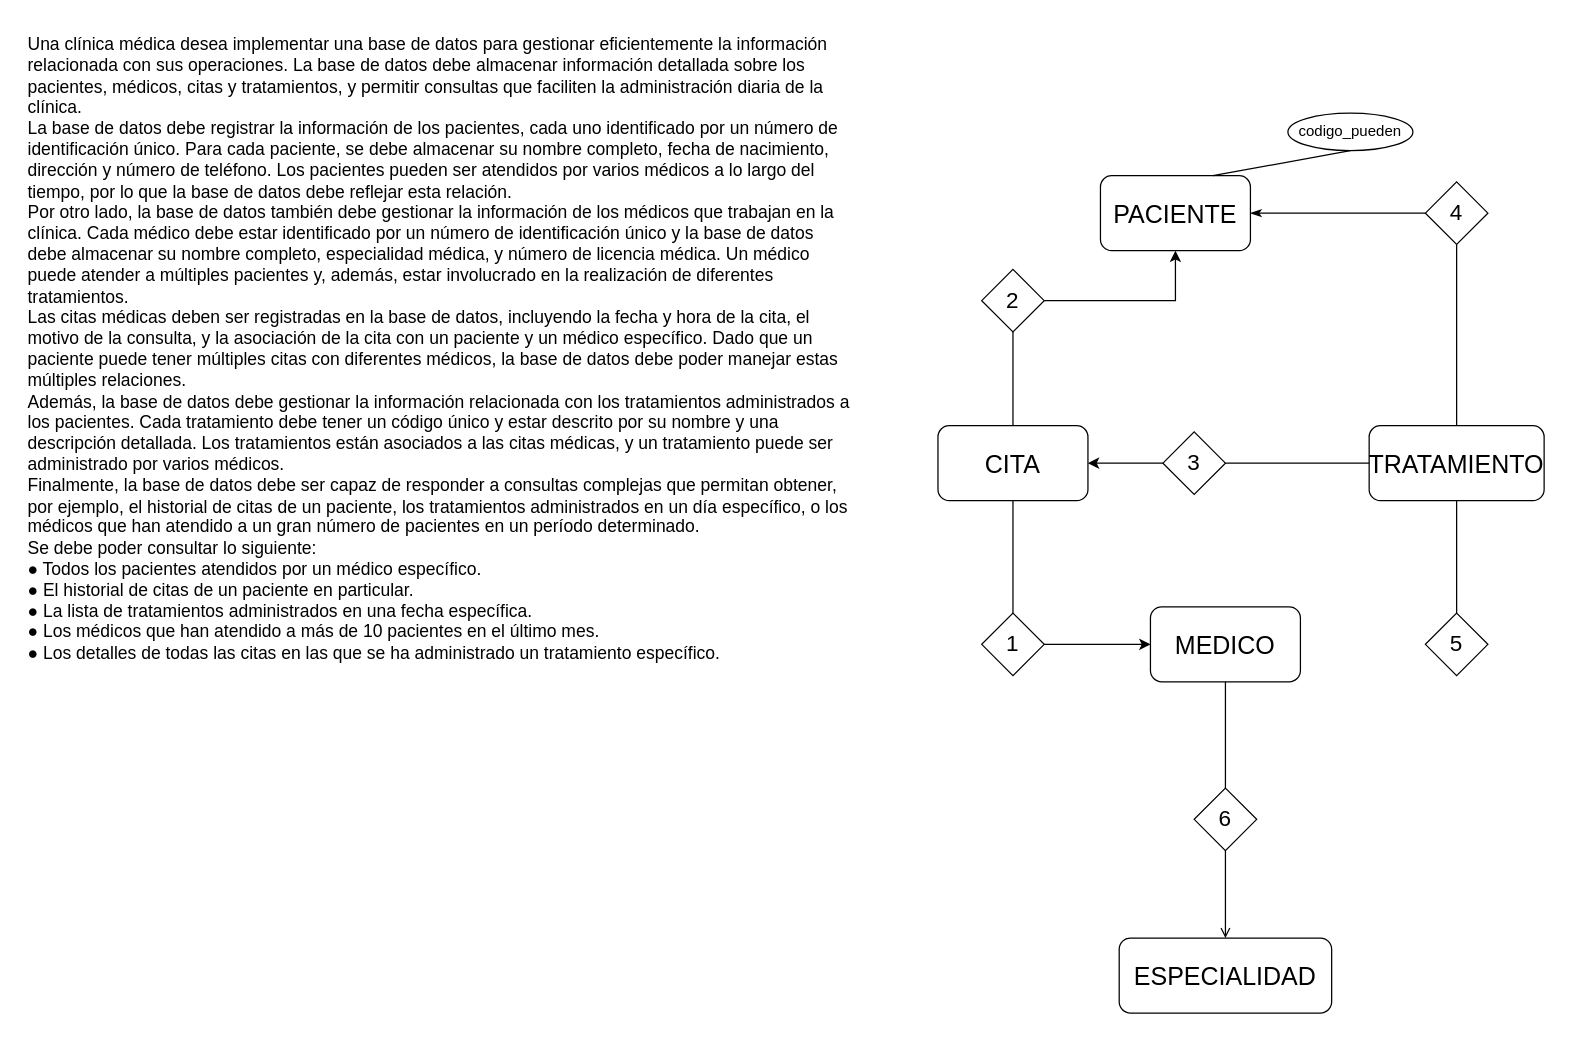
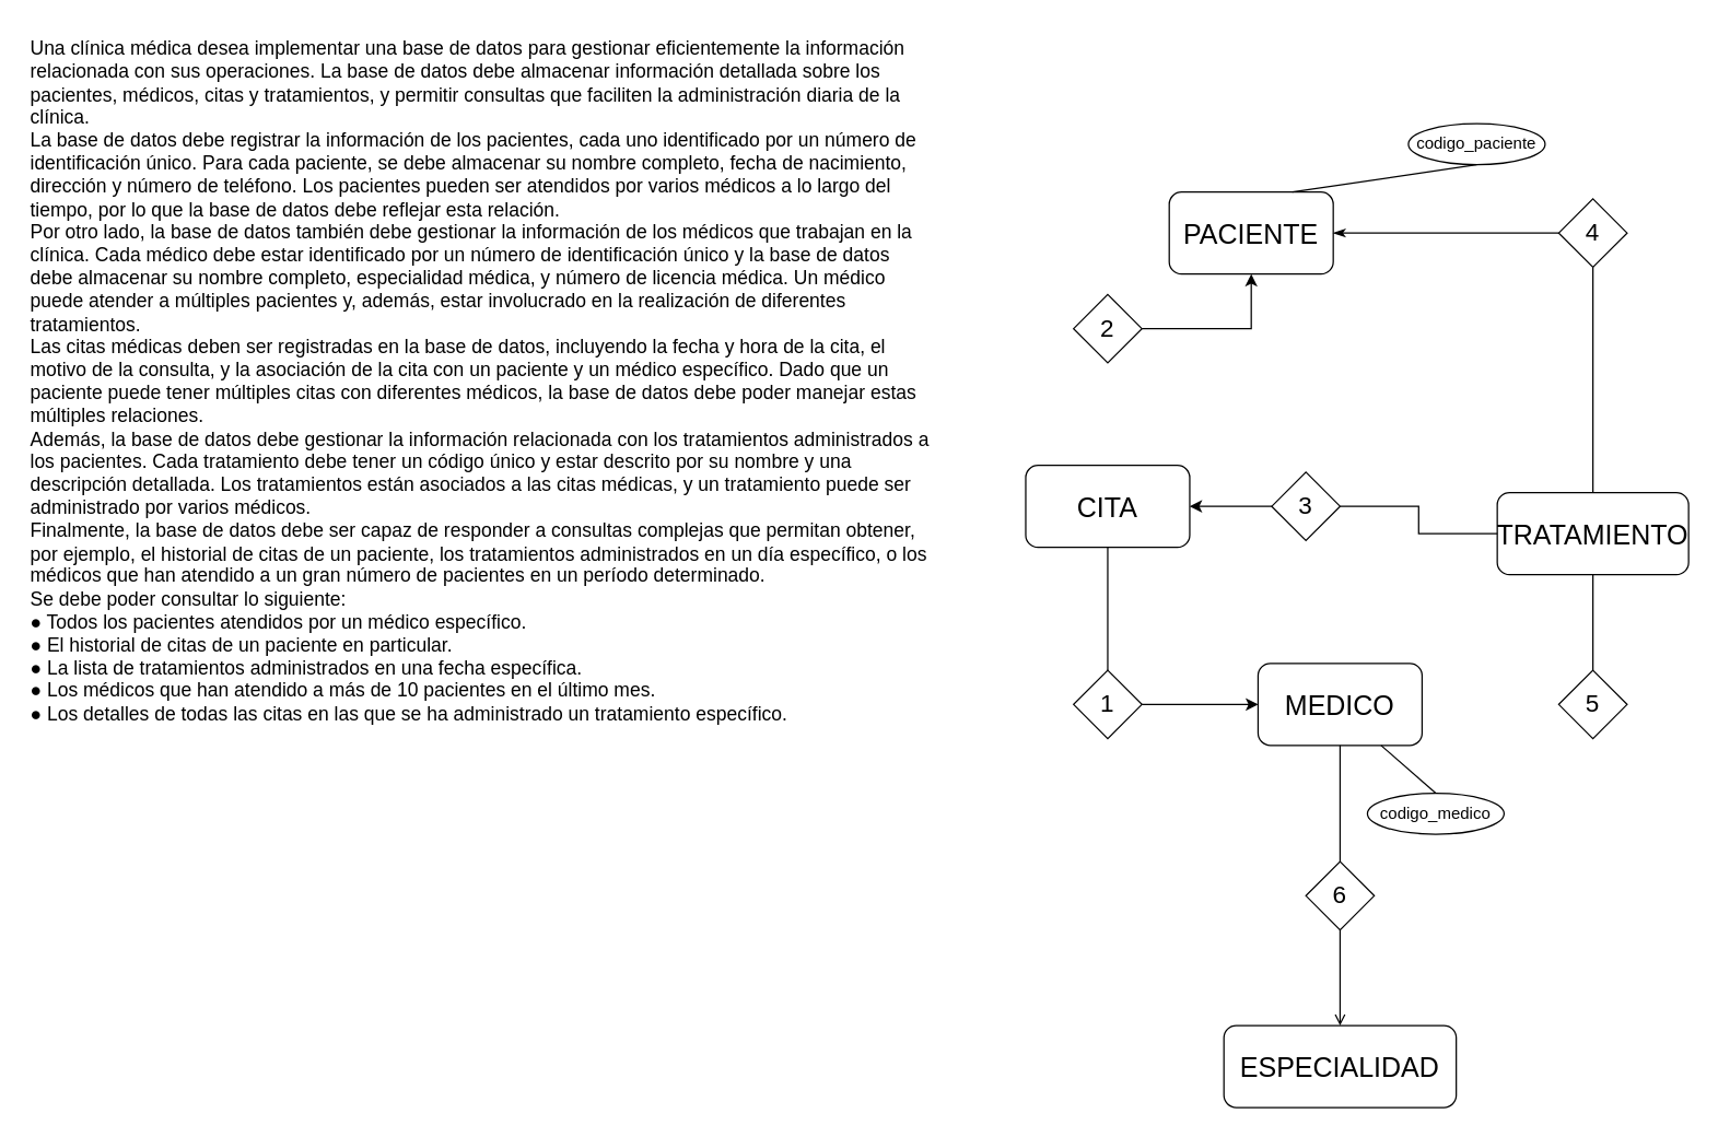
- <mxCell id="4" value="codigo_pueden" style="ellipse;whiteSpace=wrap;html=1;" vertex="1" parent="1"><mxGeometry x="1030" y="90" width="100" height="30" as="geometry" /></mxCell>
+ <mxCell id="4" value="codigo_paciente" style="ellipse;whiteSpace=wrap;html=1;" vertex="1" parent="1"><mxGeometry x="1030" y="90" width="100" height="30" as="geometry" /></mxCell>
- <mxCell id="3" value="PACIENTE" style="rounded=1;whiteSpace=wrap;html=1;fontSize=20;" vertex="1" parent="1"><mxGeometry x="880" y="140" width="120" height="60" as="geometry" /></mxCell>
+ <mxCell id="3" value="PACIENTE" style="rounded=1;whiteSpace=wrap;html=1;fontSize=20;" vertex="1" parent="1"><mxGeometry x="855" y="140" width="120" height="60" as="geometry" /></mxCell>
- <mxCell id="14" style="edgeStyle=orthogonalEdgeStyle;rounded=0;orthogonalLoop=1;jettySize=auto;html=1;endArrow=none;endFill=0;" edge="1" parent="1" source="16" target="8"><mxGeometry relative="1" as="geometry" /></mxCell>
- <mxCell id="17" value="TRATAMIENTO" style="rounded=1;whiteSpace=wrap;html=1;fontSize=20;" vertex="1" parent="1"><mxGeometry x="1095" y="340" width="140" height="60" as="geometry" /></mxCell>
+ <mxCell id="17" value="TRATAMIENTO" style="rounded=1;whiteSpace=wrap;html=1;fontSize=20;" vertex="1" parent="1"><mxGeometry x="1095" y="360" width="140" height="60" as="geometry" /></mxCell>
+ <mxCell id="10" value="" style="endArrow=none;html=1;rounded=0;entryX=0.5;entryY=0;entryDx=0;entryDy=0;exitX=0.75;exitY=1;exitDx=0;exitDy=0;" edge="1" parent="1" source="6" target="9"><mxGeometry width="50" height="50" relative="1" as="geometry"><mxPoint x="1010" y="170" as="sourcePoint" /><mxPoint x="1090" y="130" as="targetPoint" /></mxGeometry></mxCell>
+ <mxCell id="9" value="codigo_medico" style="ellipse;whiteSpace=wrap;html=1;" vertex="1" parent="1"><mxGeometry x="1000" y="580" width="100" height="30" as="geometry" /></mxCell>
